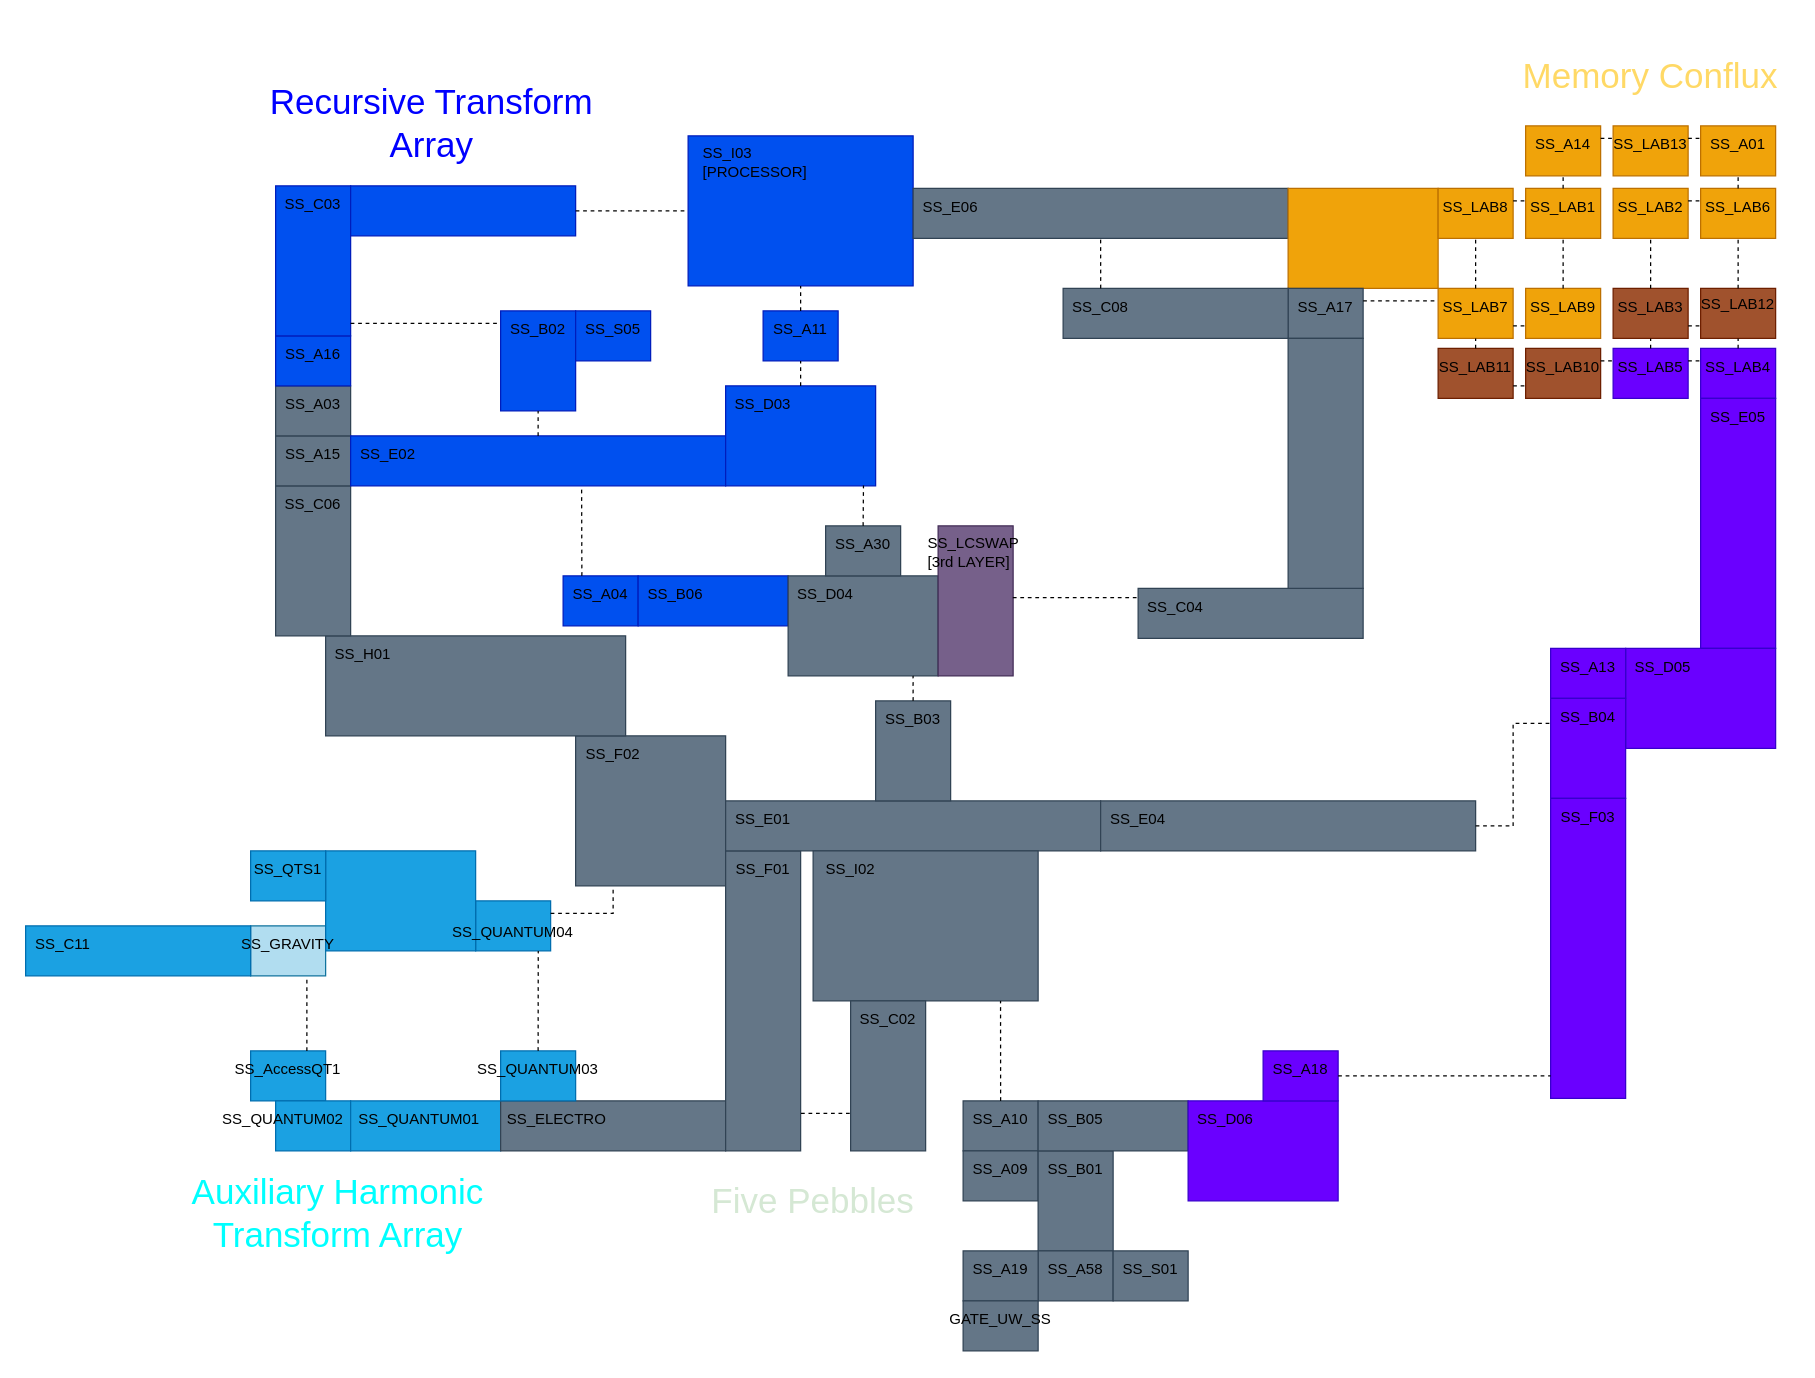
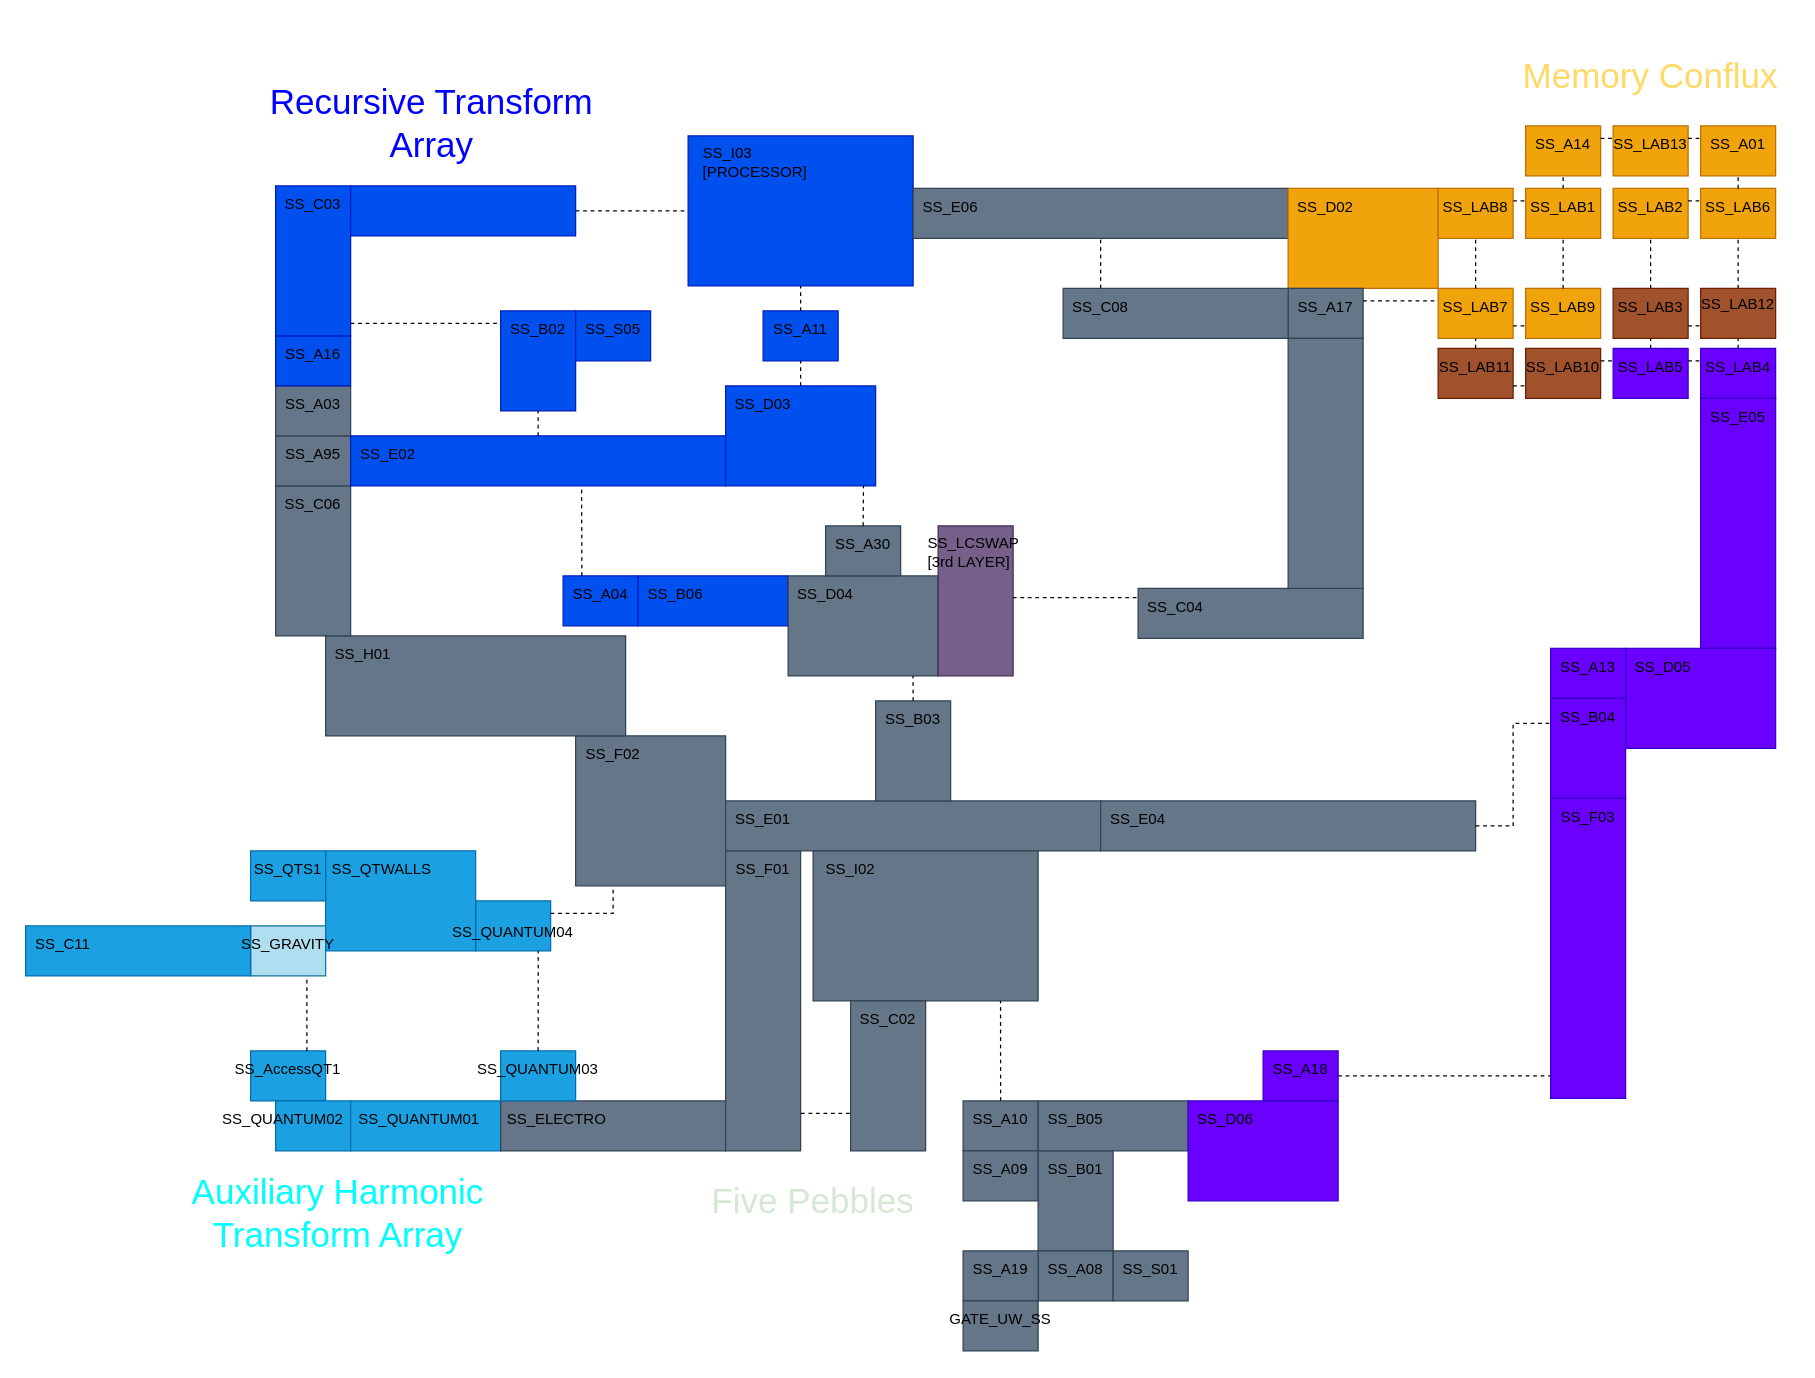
+ <mxCell id="102" value="SS_D02" style="text;html=1;align=center;verticalAlign=middle;whiteSpace=wrap;rounded=0;" vertex="1" parent="1"><mxGeometry x="1030" y="150" width="60" height="30" as="geometry" /></mxCell>
- <mxCell id="28" value="SS_A15" style="text;html=1;align=center;verticalAlign=middle;whiteSpace=wrap;rounded=0;" parent="1" vertex="1"><mxGeometry x="220" y="348" width="60" height="30" as="geometry" /></mxCell>
+ <mxCell id="28" value="SS_A95" style="text;html=1;align=center;verticalAlign=middle;whiteSpace=wrap;rounded=0;" parent="1" vertex="1"><mxGeometry x="220" y="348" width="60" height="30" as="geometry" /></mxCell>
+ <mxCell id="17" value="SS_QTWALLS" style="text;html=1;align=center;verticalAlign=middle;whiteSpace=wrap;rounded=0;" parent="1" vertex="1"><mxGeometry x="260" y="680" width="90" height="30" as="geometry" /></mxCell>
- <mxCell id="86" value="SS_A58" style="text;html=1;align=center;verticalAlign=middle;whiteSpace=wrap;rounded=0;" vertex="1" parent="1"><mxGeometry x="830" y="1000" width="60" height="30" as="geometry" /></mxCell>
+ <mxCell id="86" value="SS_A08" style="text;html=1;align=center;verticalAlign=middle;whiteSpace=wrap;rounded=0;" vertex="1" parent="1"><mxGeometry x="830" y="1000" width="60" height="30" as="geometry" /></mxCell>
